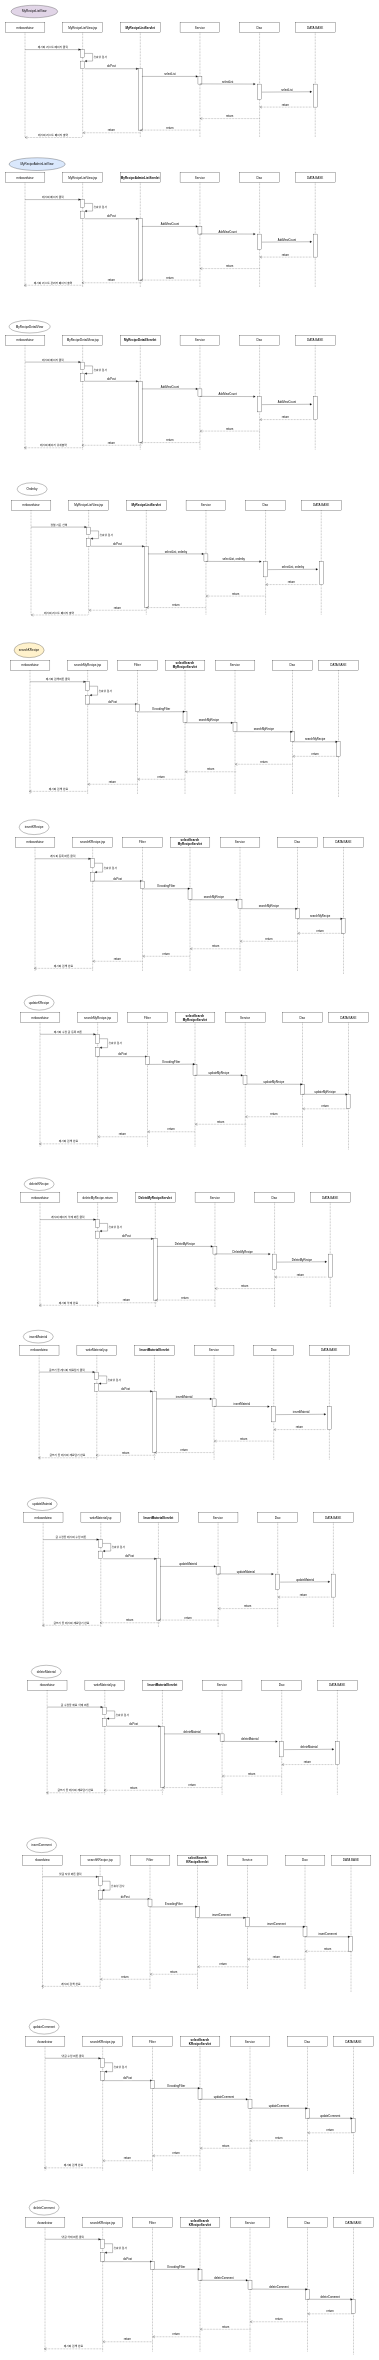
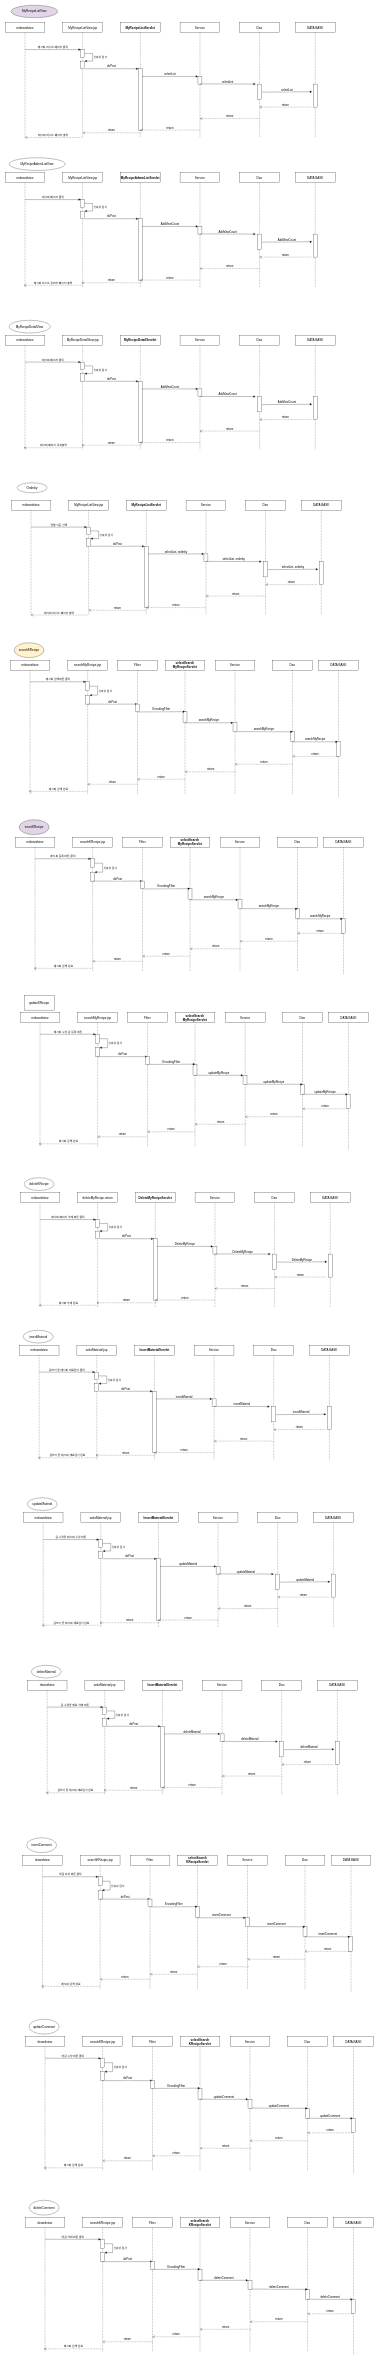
- <mxCell id="54" value="MyRecipeAdminListView" style="ellipse;whiteSpace=wrap;html=1;fillColor=#dae8fc;" vertex="1" parent="28"><mxGeometry x="16" width="224" height="51" as="geometry" /></mxCell>
+ <mxCell id="54" value="MyRecipeAdminListView" style="ellipse;whiteSpace=wrap;html=1;" vertex="1" parent="28"><mxGeometry x="16" width="224" height="51" as="geometry" /></mxCell>
- <mxCell id="107" value="Orderby" style="ellipse;whiteSpace=wrap;html=1;" vertex="1" parent="1"><mxGeometry x="68" y="1930" width="120" height="51" as="geometry" /></mxCell>
+ <mxCell id="107" value="Orderby" style="ellipse;whiteSpace=wrap;html=1;" vertex="1" parent="1"><mxGeometry x="68" y="1930" width="120" height="40" as="geometry" /></mxCell>
- <mxCell id="169" value="insertKRecipe" style="ellipse;whiteSpace=wrap;html=1;" vertex="1" parent="139"><mxGeometry x="16" width="120" height="59.435" as="geometry" /></mxCell>
+ <mxCell id="169" value="insertKRecipe" style="ellipse;whiteSpace=wrap;html=1;fillColor=#e1d5e7;" vertex="1" parent="139"><mxGeometry x="16" width="120" height="59.435" as="geometry" /></mxCell>
- <mxCell id="201" value="updateKRecipe" style="ellipse;whiteSpace=wrap;html=1;" vertex="1" parent="171"><mxGeometry x="16" width="120" height="59.435" as="geometry" /></mxCell>
+ <mxCell id="201" value="updateKRecipe" style="whiteSpace=wrap;html=1;rounded=0;" vertex="1" parent="171"><mxGeometry x="16" width="120" height="59.435" as="geometry" /></mxCell>
